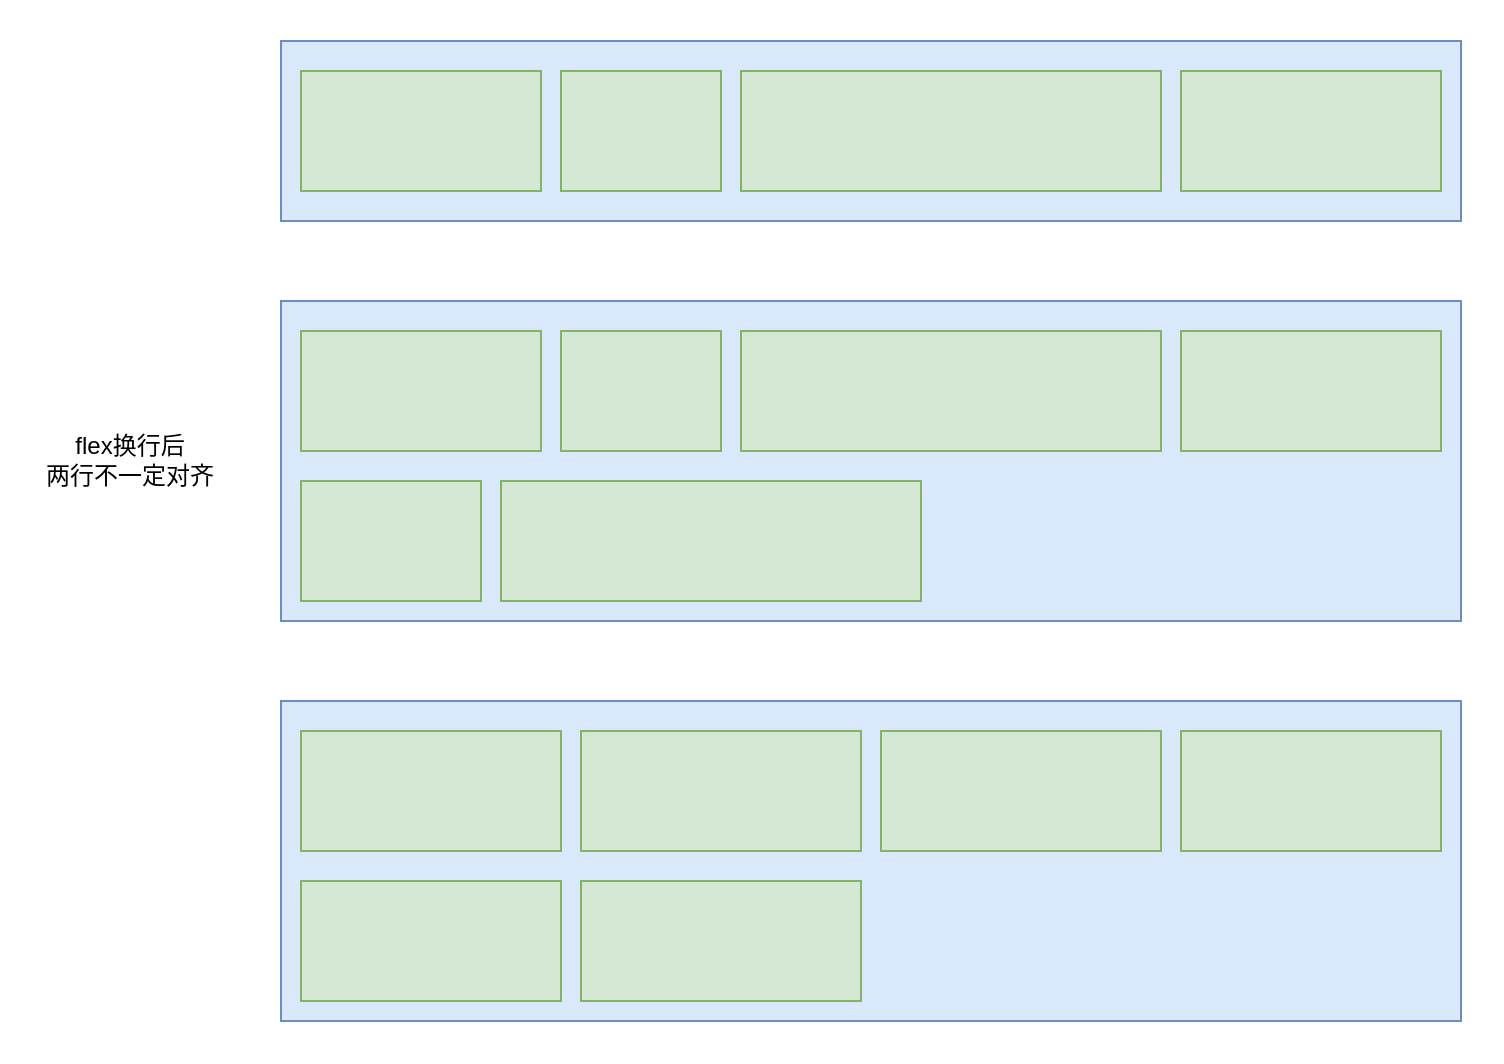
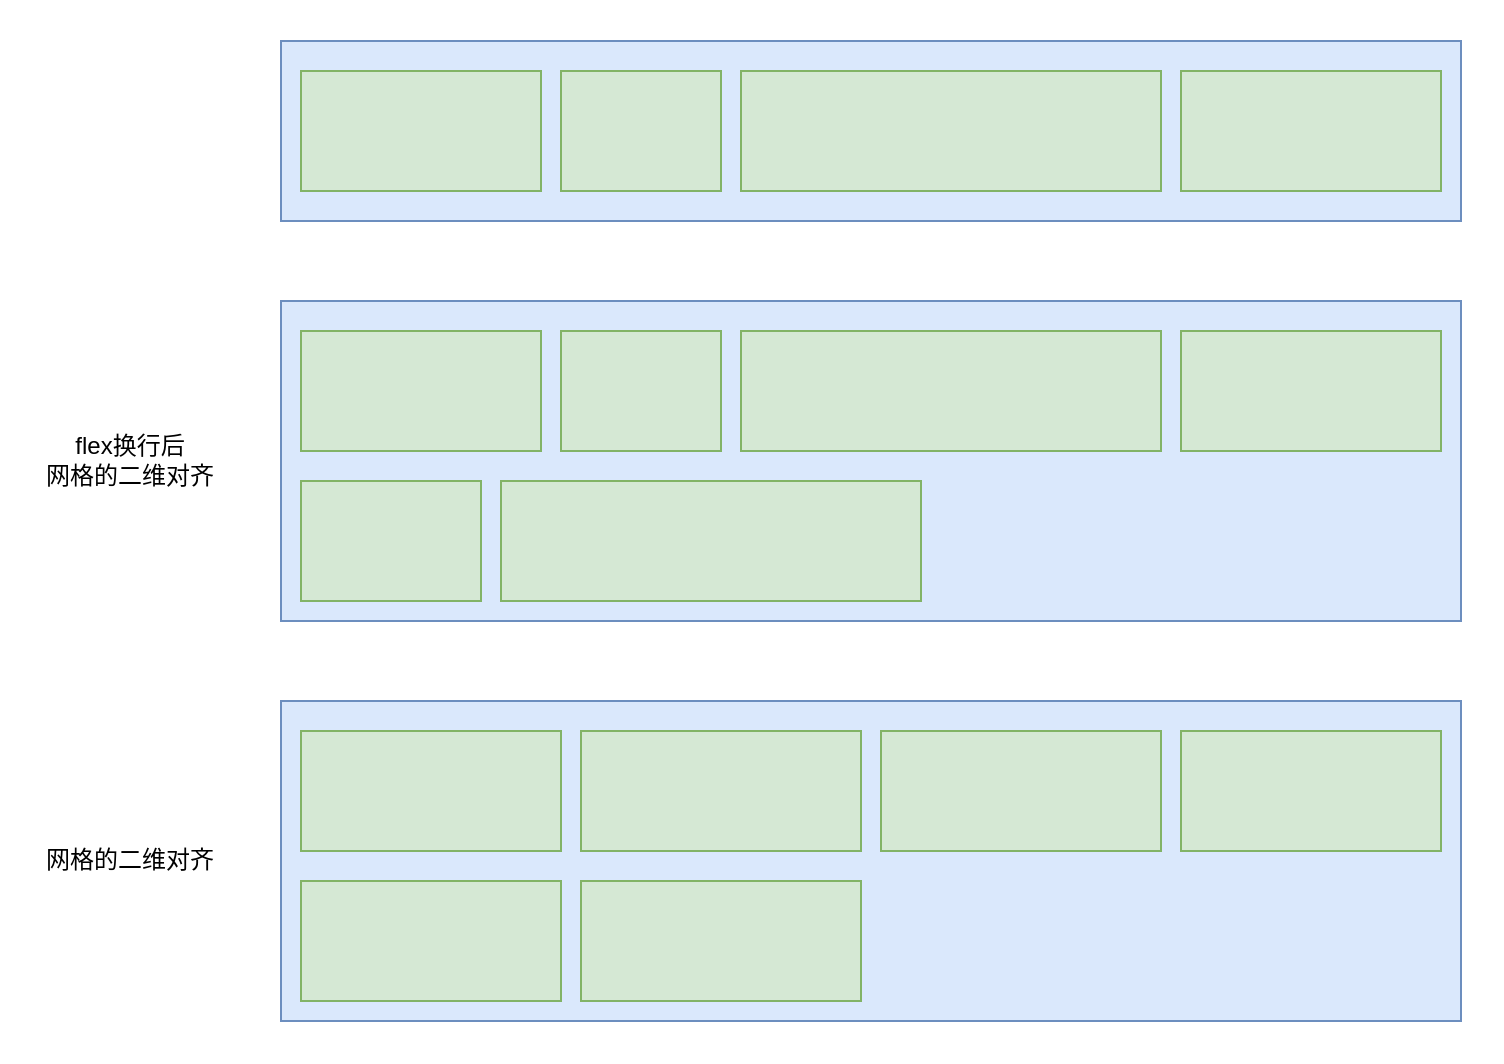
- <mxCell id="21" value="flex换行后&lt;br&gt;两行不一定对齐" style="text;html=1;strokeColor=none;fillColor=none;align=center;verticalAlign=middle;whiteSpace=wrap;rounded=0;" vertex="1" parent="1"><mxGeometry x="20" y="215" width="90" height="30" as="geometry" /></mxCell>
+ <mxCell id="21" value="flex换行后&lt;br&gt;网格的二维对齐" style="text;html=1;strokeColor=none;fillColor=none;align=center;verticalAlign=middle;whiteSpace=wrap;rounded=0;" vertex="1" parent="1"><mxGeometry x="20" y="215" width="90" height="30" as="geometry" /></mxCell>
+ <mxCell id="22" value="网格的二维对齐" style="text;html=1;strokeColor=none;fillColor=none;align=center;verticalAlign=middle;whiteSpace=wrap;rounded=0;" vertex="1" parent="1"><mxGeometry x="20" y="415" width="90" height="30" as="geometry" /></mxCell>
